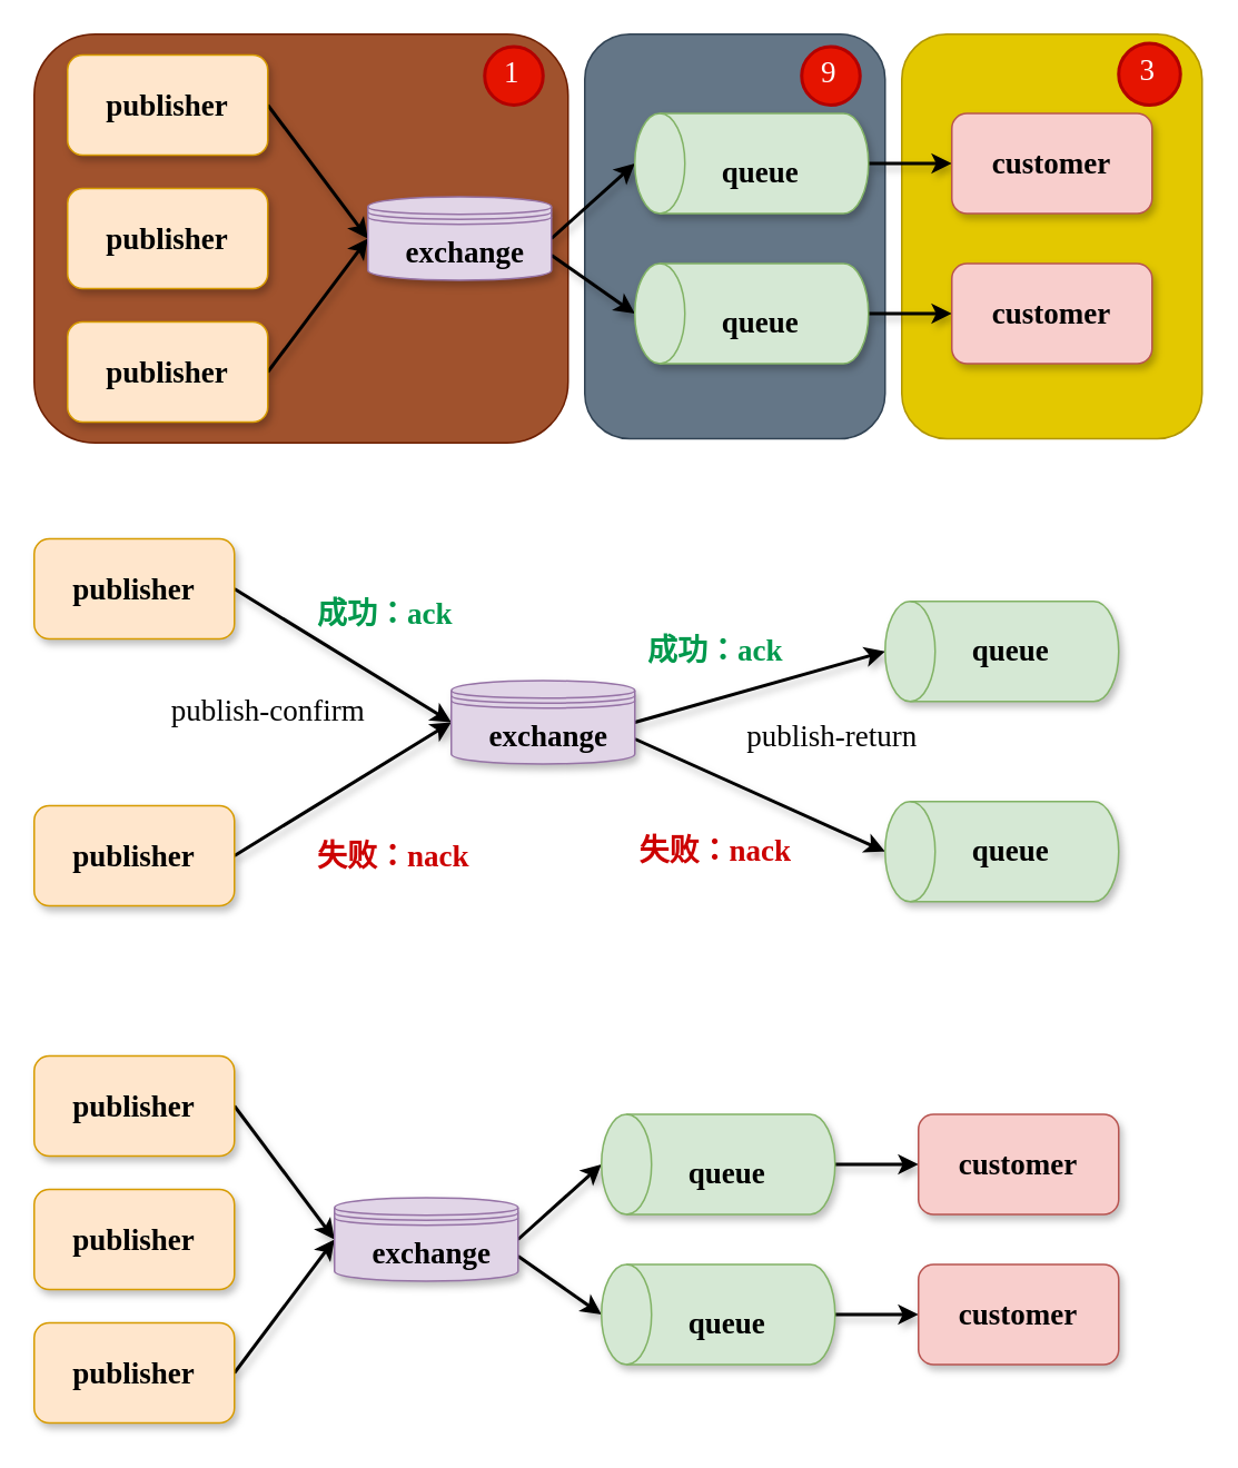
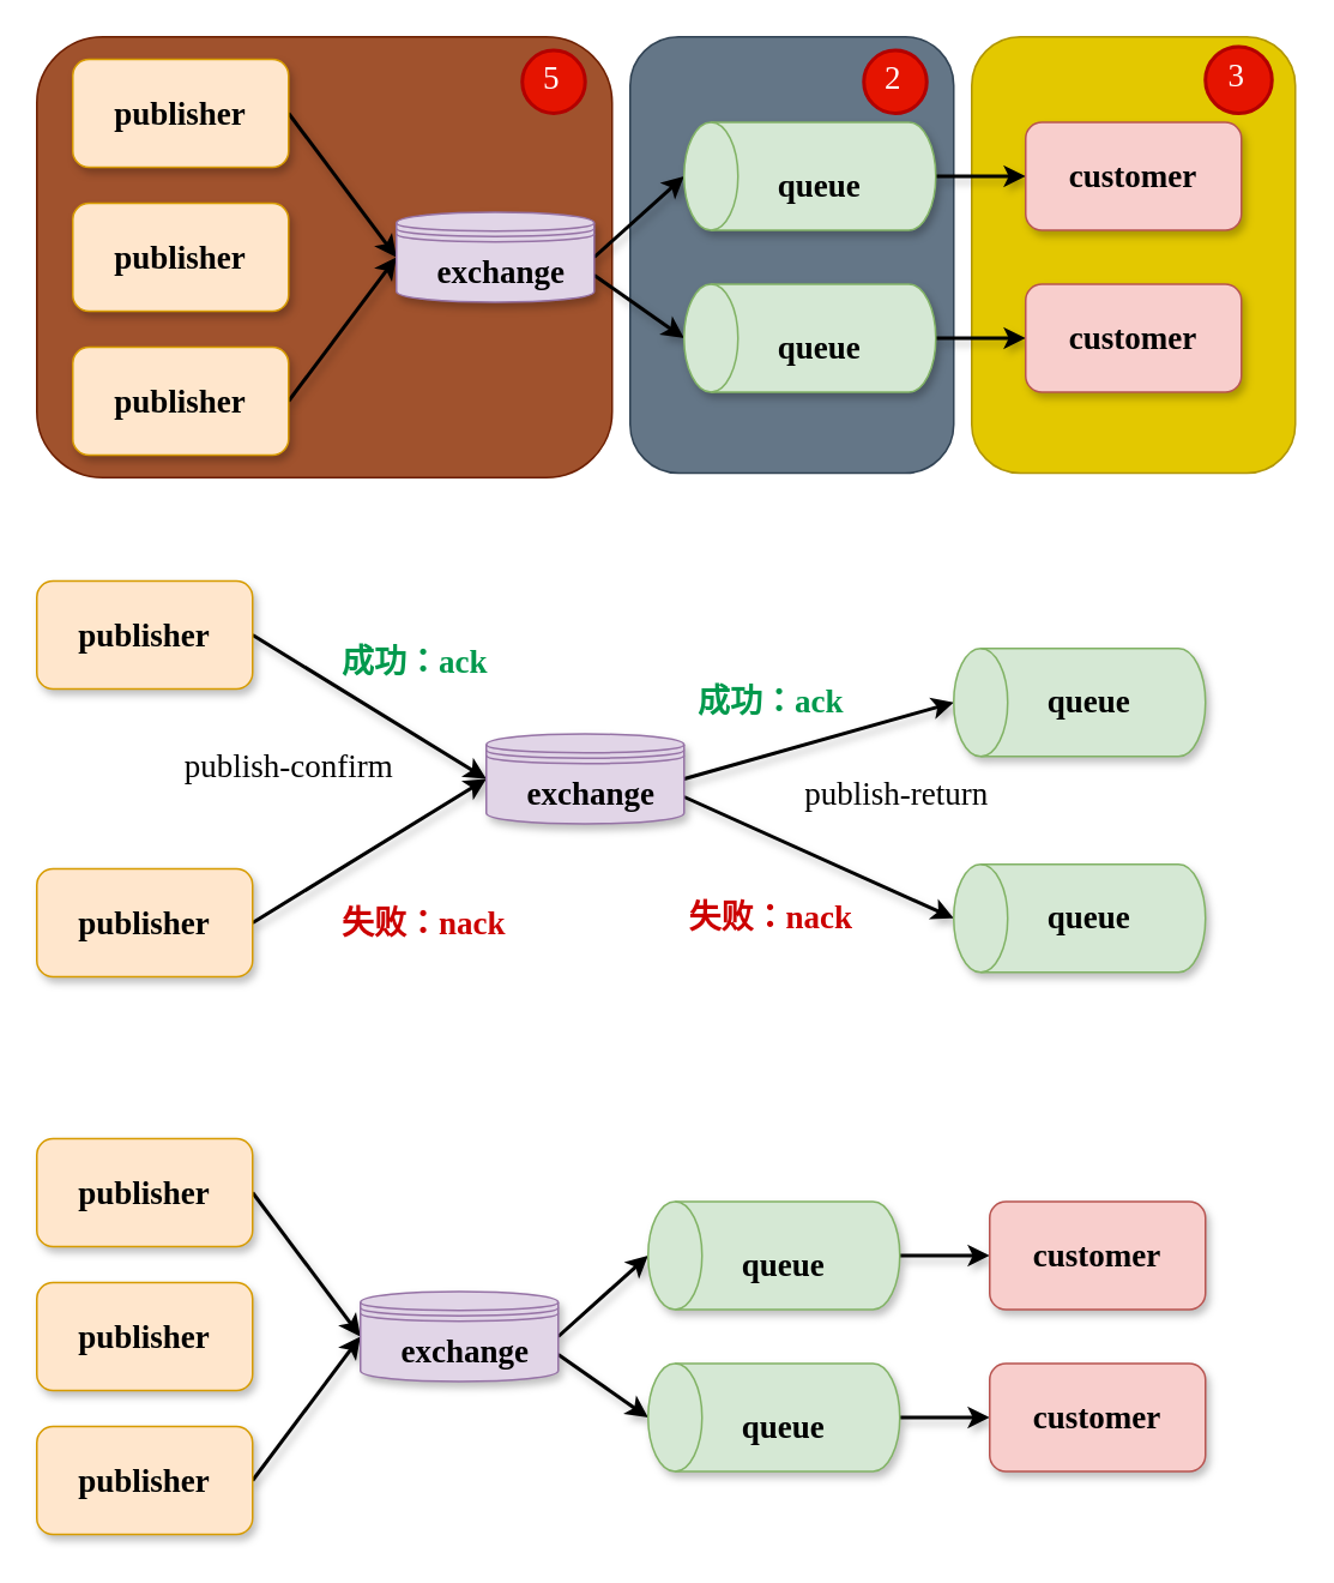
- <mxCell id="22" value="1" style="ellipse;whiteSpace=wrap;html=1;aspect=fixed;strokeWidth=2;fontFamily=Tahoma;spacingBottom=4;spacingRight=2;strokeColor=#B20000;shadow=0;sketch=0;fontSize=18;fillColor=#e51400;fontColor=#ffffff;" parent="1" vertex="1"><mxGeometry x="290" y="27.5" width="35" height="35" as="geometry" /></mxCell>
+ <mxCell id="22" value="5" style="ellipse;whiteSpace=wrap;html=1;aspect=fixed;strokeWidth=2;fontFamily=Tahoma;spacingBottom=4;spacingRight=2;strokeColor=#B20000;shadow=0;sketch=0;fontSize=18;fillColor=#e51400;fontColor=#ffffff;" parent="1" vertex="1"><mxGeometry x="290" y="27.5" width="35" height="35" as="geometry" /></mxCell>
- <mxCell id="23" value="9" style="ellipse;whiteSpace=wrap;html=1;aspect=fixed;strokeWidth=2;fontFamily=Tahoma;spacingBottom=4;spacingRight=2;strokeColor=#B20000;shadow=0;sketch=0;fontSize=18;fillColor=#e51400;fontColor=#ffffff;" parent="1" vertex="1"><mxGeometry x="480" y="27.5" width="35" height="35" as="geometry" /></mxCell>
+ <mxCell id="23" value="2" style="ellipse;whiteSpace=wrap;html=1;aspect=fixed;strokeWidth=2;fontFamily=Tahoma;spacingBottom=4;spacingRight=2;strokeColor=#B20000;shadow=0;sketch=0;fontSize=18;fillColor=#e51400;fontColor=#ffffff;" parent="1" vertex="1"><mxGeometry x="480" y="27.5" width="35" height="35" as="geometry" /></mxCell>
